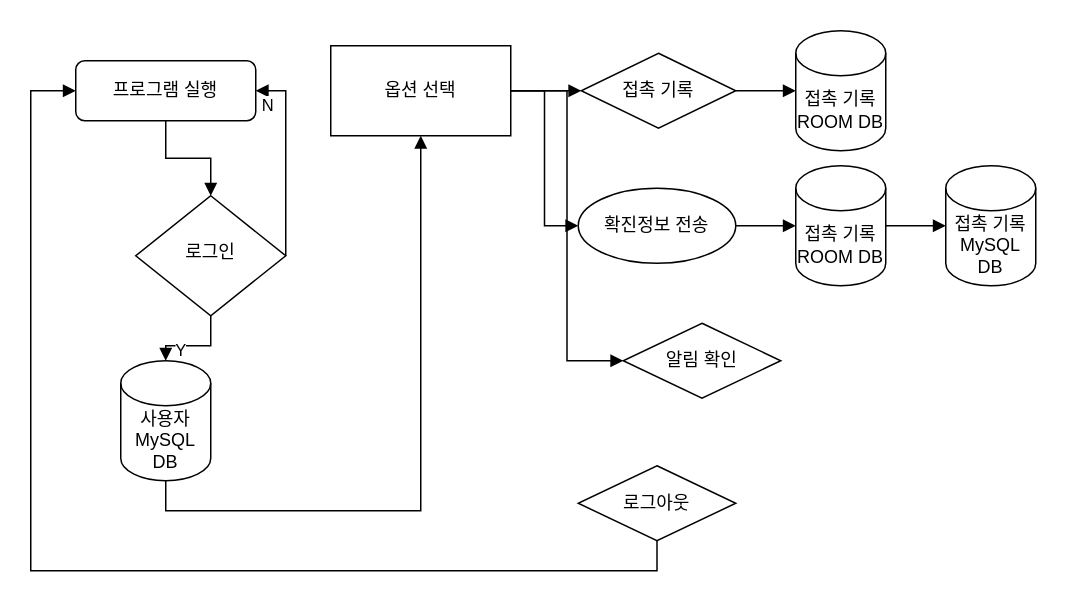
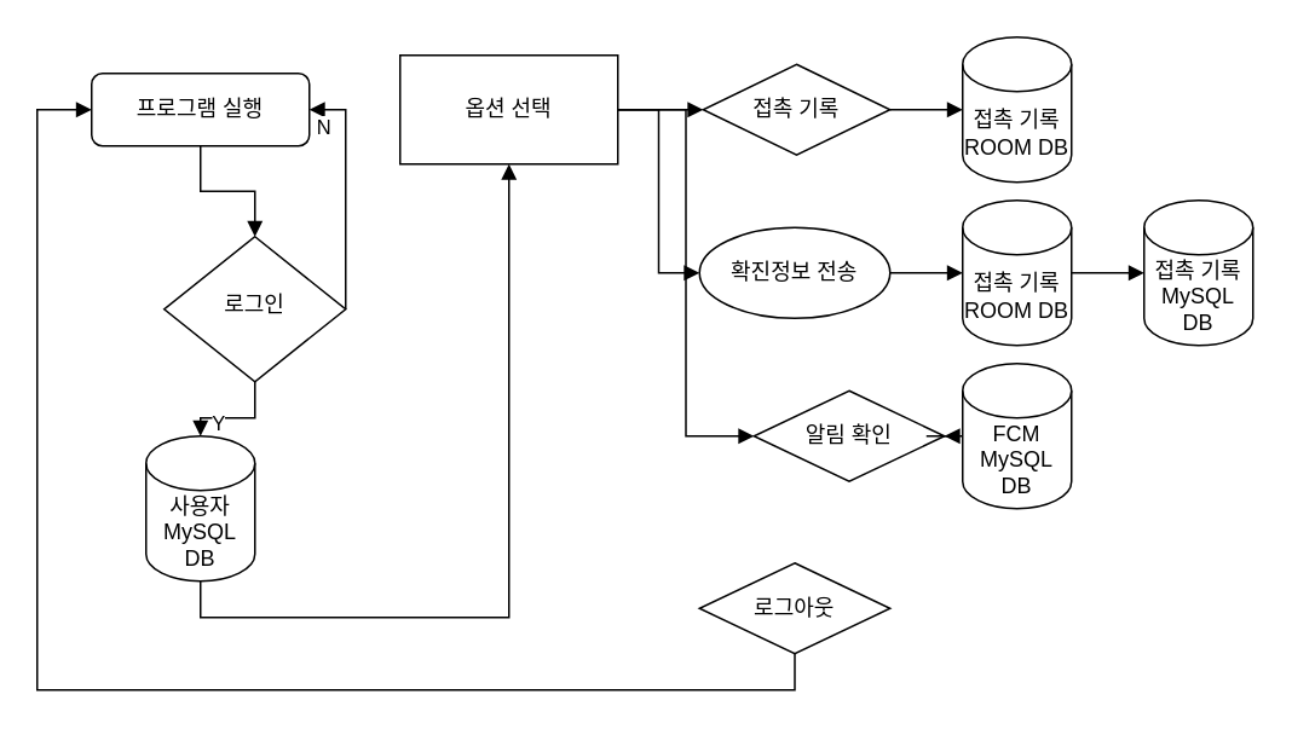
+ <mxCell id="24" value="" style="edgeStyle=orthogonalEdgeStyle;rounded=0;orthogonalLoop=1;jettySize=auto;html=1;endArrow=block;endFill=1;" edge="1" parent="1" source="25" target="19"><mxGeometry relative="1" as="geometry" /></mxCell>
+ <mxCell id="25" value="FCM&lt;br&gt;MySQL DB" style="shape=cylinder3;whiteSpace=wrap;html=1;boundedLbl=1;backgroundOutline=1;size=15;" vertex="1" parent="1"><mxGeometry x="530" y="200" width="60" height="80" as="geometry" /></mxCell>
